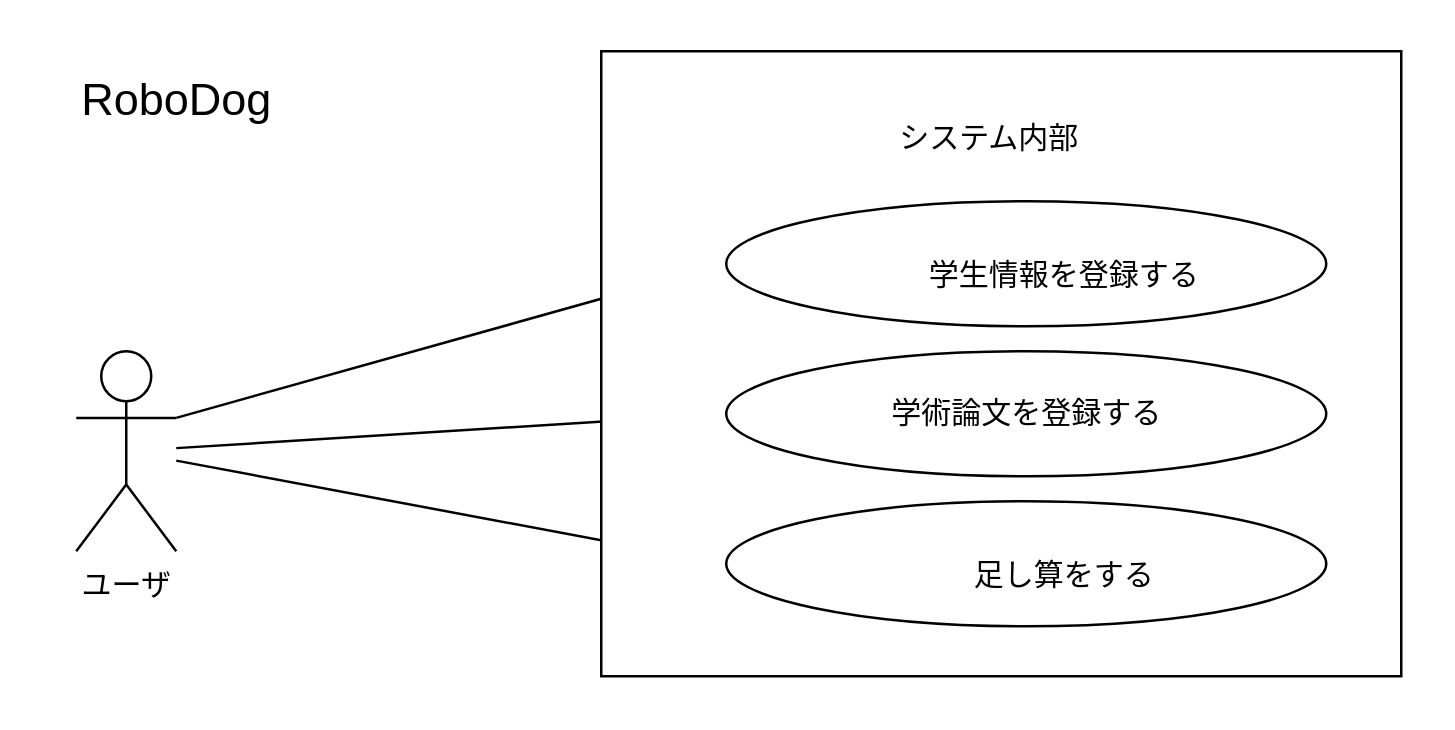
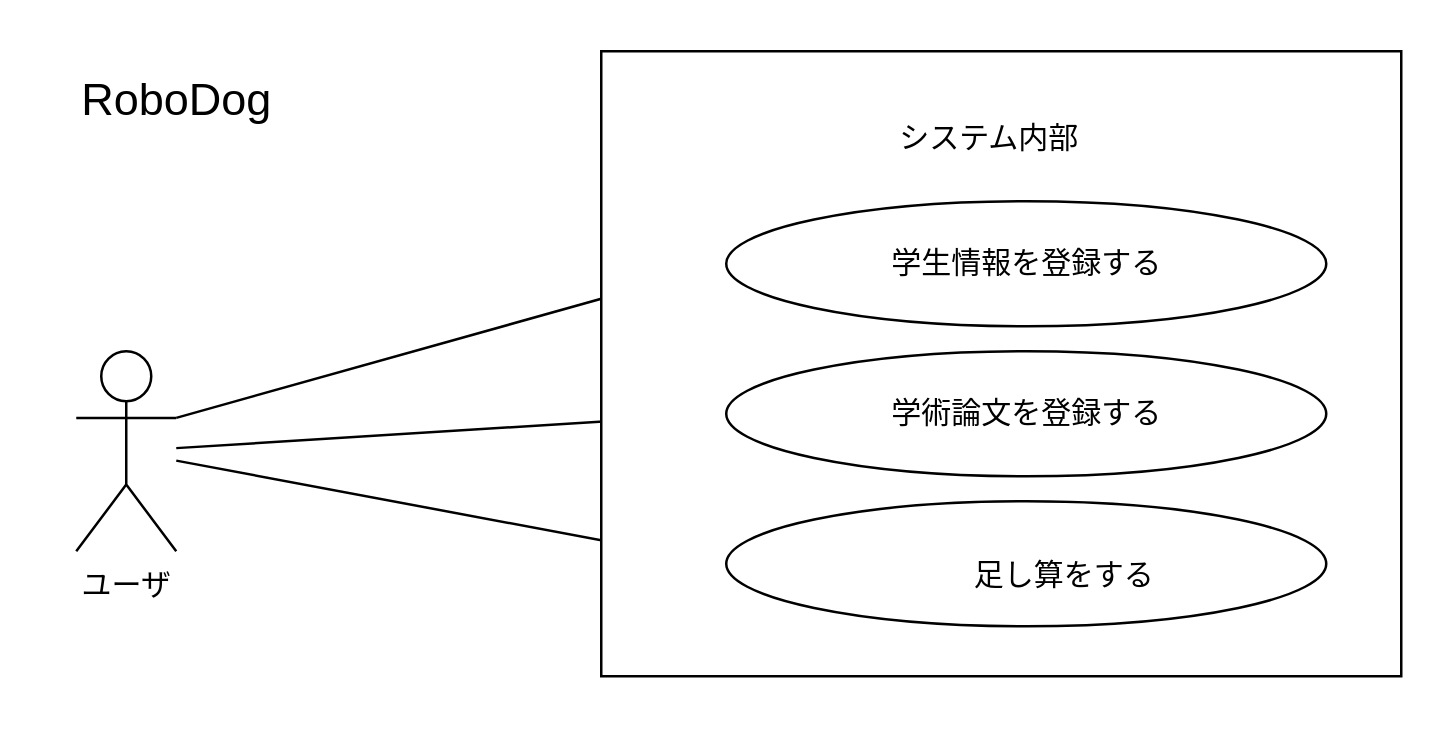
- <mxCell id="14" value="学生情報を登録する" style="text;html=1;align=center;verticalAlign=middle;resizable=0;points=[];autosize=1;strokeColor=none;fillColor=none;" parent="12" vertex="1"><mxGeometry x="70" y="15" width="130" height="30" as="geometry" /></mxCell>
+ <mxCell id="14" value="学生情報を登録する" style="text;html=1;align=center;verticalAlign=middle;resizable=0;points=[];autosize=1;strokeColor=none;fillColor=none;" parent="12" vertex="1"><mxGeometry x="55" y="10" width="130" height="30" as="geometry" /></mxCell>
